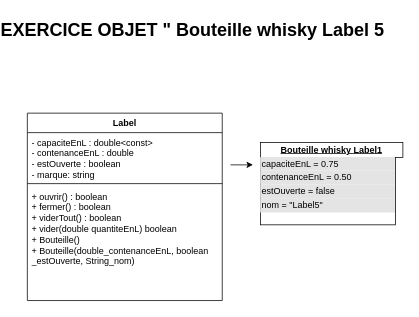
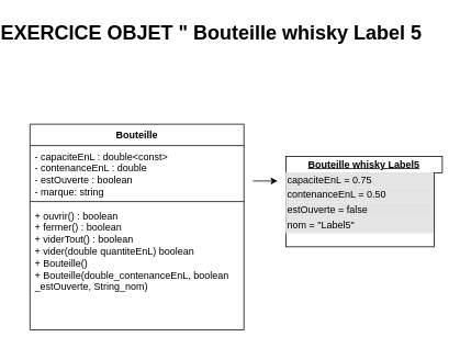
- <mxCell id="2" value="Label" style="swimlane;fontStyle=1;align=center;verticalAlign=top;childLayout=stackLayout;horizontal=1;startSize=26;horizontalStack=0;resizeParent=1;resizeParentMax=0;resizeLast=0;collapsible=1;marginBottom=0;whiteSpace=wrap;html=1;" parent="1" vertex="1"><mxGeometry x="20" y="150" width="260" height="250" as="geometry" /></mxCell>
+ <mxCell id="2" value="Bouteille" style="swimlane;fontStyle=1;align=center;verticalAlign=top;childLayout=stackLayout;horizontal=1;startSize=26;horizontalStack=0;resizeParent=1;resizeParentMax=0;resizeLast=0;collapsible=1;marginBottom=0;whiteSpace=wrap;html=1;" parent="1" vertex="1"><mxGeometry x="20" y="150" width="260" height="250" as="geometry" /></mxCell>
- <mxCell id="6" value="&lt;u&gt;&lt;b&gt;Bouteille whisky Label1&lt;/b&gt;&lt;/u&gt;" style="html=1;whiteSpace=wrap;" parent="1" vertex="1"><mxGeometry x="331" y="189" width="190" height="20" as="geometry" /></mxCell>
+ <mxCell id="6" value="&lt;u&gt;&lt;b&gt;Bouteille whisky Label5&lt;/b&gt;&lt;/u&gt;" style="html=1;whiteSpace=wrap;" parent="1" vertex="1"><mxGeometry x="331" y="189" width="190" height="20" as="geometry" /></mxCell>
